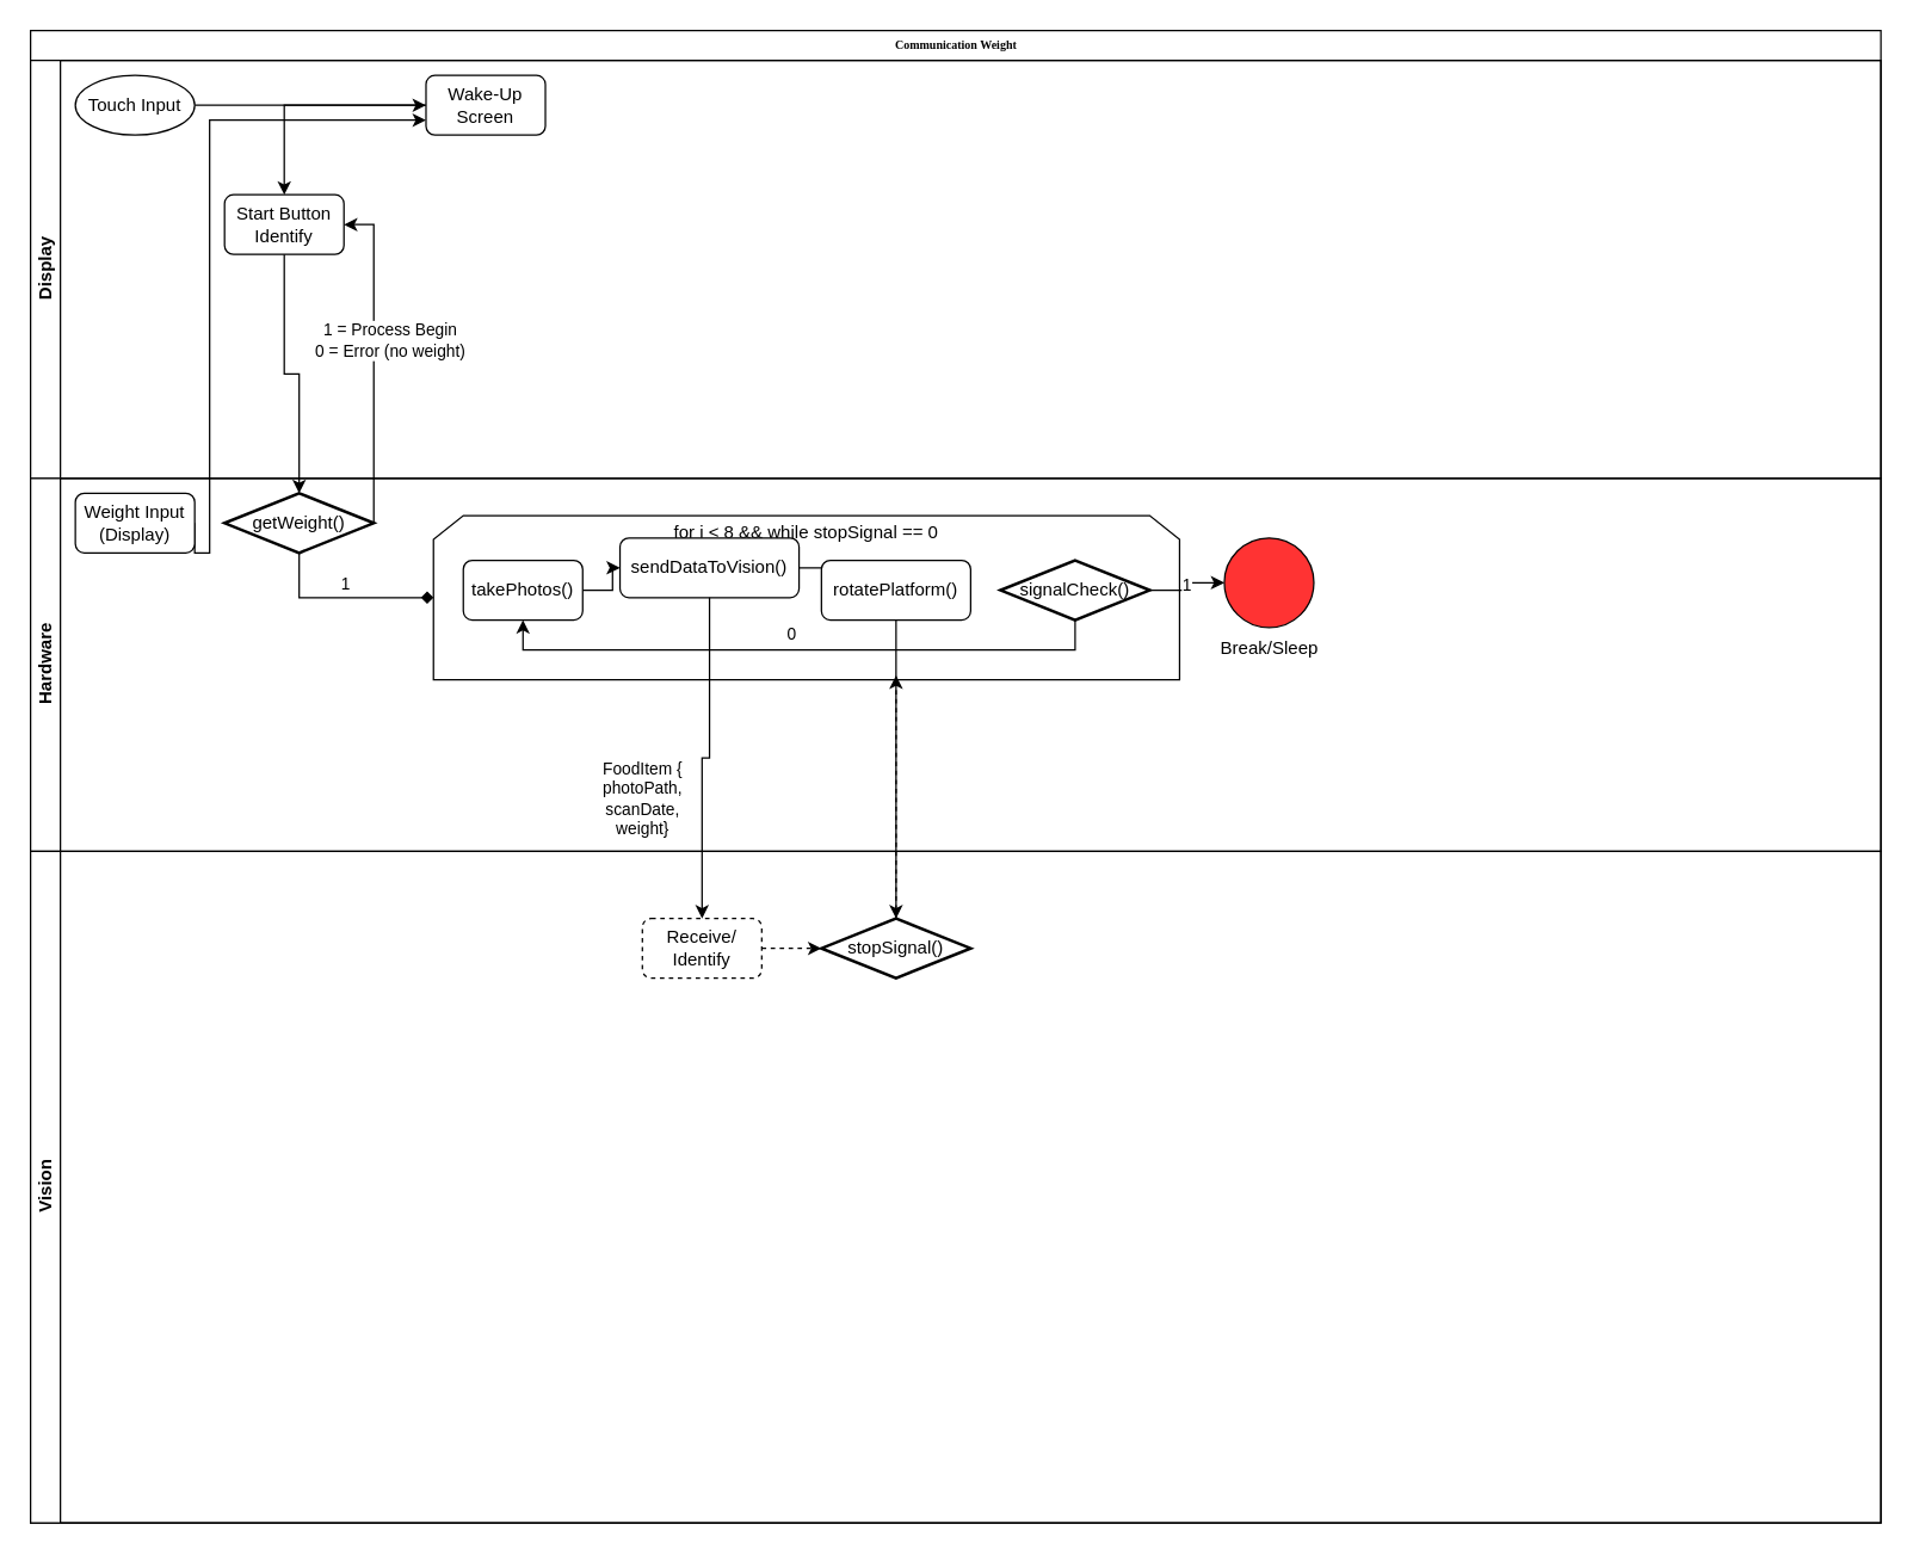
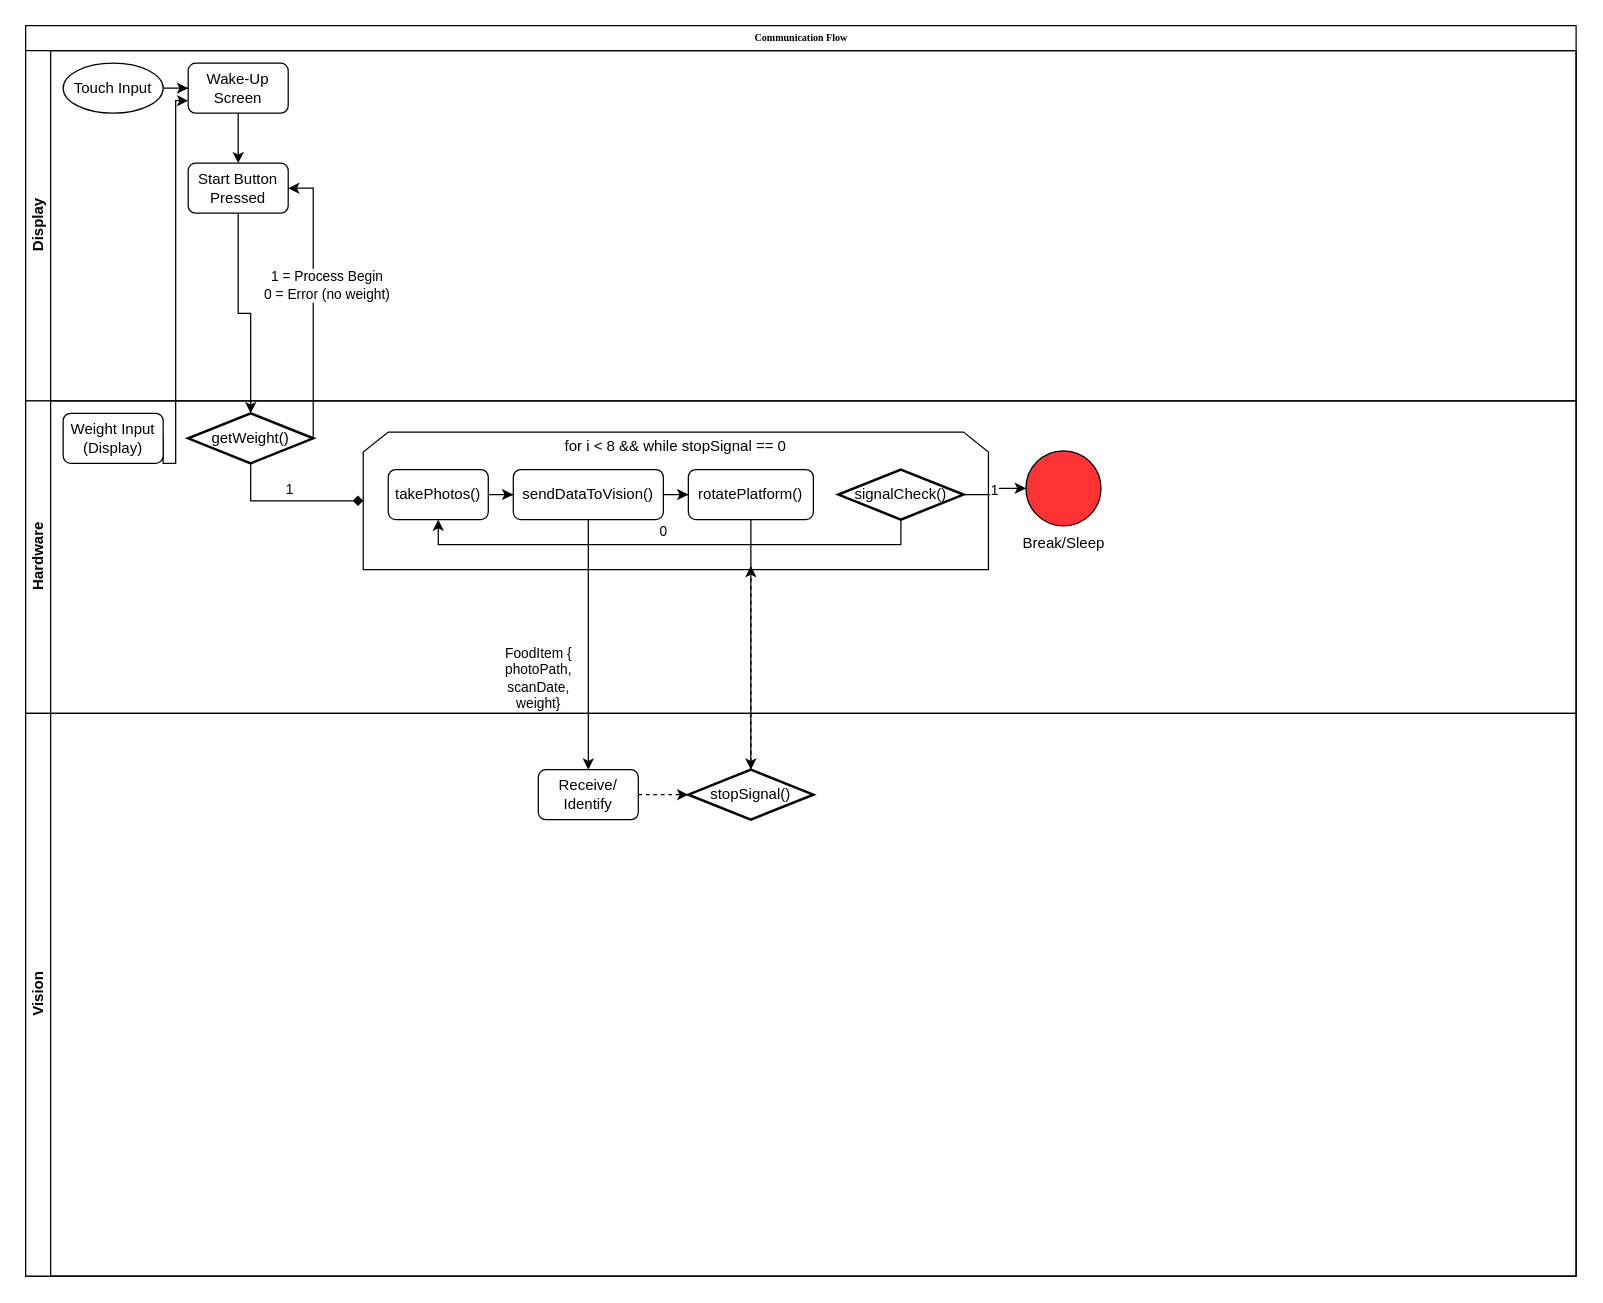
- <mxCell id="2" value="Communication Weight" style="swimlane;html=1;childLayout=stackLayout;horizontal=1;startSize=20;horizontalStack=0;rounded=0;shadow=0;labelBackgroundColor=none;strokeWidth=1;fontFamily=Verdana;fontSize=8;align=center;" parent="1" vertex="1"><mxGeometry x="20" y="20" width="1240" height="1000" as="geometry" /></mxCell>
+ <mxCell id="2" value="Communication Flow" style="swimlane;html=1;childLayout=stackLayout;horizontal=1;startSize=20;horizontalStack=0;rounded=0;shadow=0;labelBackgroundColor=none;strokeWidth=1;fontFamily=Verdana;fontSize=8;align=center;" parent="1" vertex="1"><mxGeometry x="20" y="20" width="1240" height="1000" as="geometry" /></mxCell>
- <mxCell id="7" value="Wake-Up Screen" style="rounded=1;whiteSpace=wrap;html=1;" parent="3" vertex="1"><mxGeometry x="265" y="10" width="80" height="40" as="geometry" /></mxCell>
+ <mxCell id="7" value="Wake-Up Screen" style="rounded=1;whiteSpace=wrap;html=1;" parent="3" vertex="1"><mxGeometry x="130" y="10" width="80" height="40" as="geometry" /></mxCell>
- <mxCell id="8" value="Start Button Identify" style="rounded=1;whiteSpace=wrap;html=1;" parent="3" vertex="1"><mxGeometry x="130" y="90" width="80" height="40" as="geometry" /></mxCell>
+ <mxCell id="8" value="Start Button Pressed" style="rounded=1;whiteSpace=wrap;html=1;" parent="3" vertex="1"><mxGeometry x="130" y="90" width="80" height="40" as="geometry" /></mxCell>
- <mxCell id="22" value="sendDataToVision()" style="rounded=1;whiteSpace=wrap;html=1;" parent="13" vertex="1"><mxGeometry x="395" y="40" width="120" height="40" as="geometry" /></mxCell>
+ <mxCell id="22" value="sendDataToVision()" style="rounded=1;whiteSpace=wrap;html=1;" parent="13" vertex="1"><mxGeometry x="390" y="55" width="120" height="40" as="geometry" /></mxCell>
- <mxCell id="31" value="Receive/ Identify" style="rounded=1;whiteSpace=wrap;html=1;dashed=1;" parent="29" vertex="1"><mxGeometry x="410" y="45" width="80" height="40" as="geometry" /></mxCell>
+ <mxCell id="31" value="Receive/ Identify" style="rounded=1;whiteSpace=wrap;html=1;" parent="29" vertex="1"><mxGeometry x="410" y="45" width="80" height="40" as="geometry" /></mxCell>
